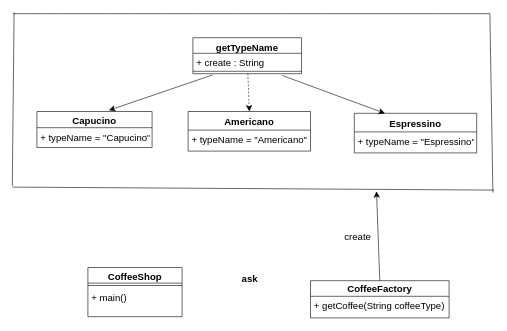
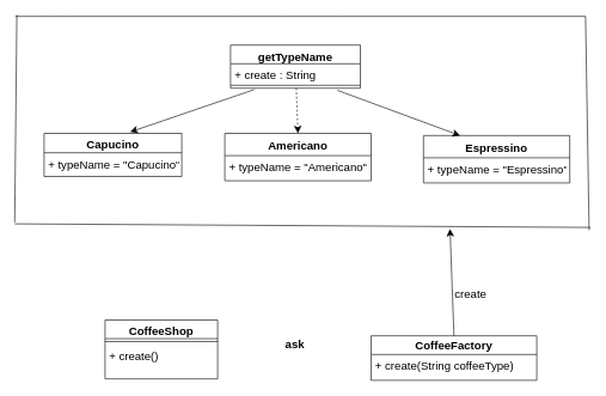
- <mxCell id="21" value="create" style="text;html=1;strokeColor=none;fillColor=none;align=center;verticalAlign=middle;whiteSpace=wrap;rounded=0;fontSize=16;" vertex="1" parent="1"><mxGeometry x="566" y="379" width="60" height="30" as="geometry" /></mxCell>
+ <mxCell id="21" value="create" style="text;html=1;strokeColor=none;fillColor=none;align=center;verticalAlign=middle;whiteSpace=wrap;rounded=0;fontSize=16;" vertex="1" parent="1"><mxGeometry x="626" y="394" width="60" height="30" as="geometry" /></mxCell>
- <mxCell id="25" value="ask" style="text;align=center;fontStyle=1;verticalAlign=middle;spacingLeft=3;spacingRight=3;strokeColor=none;rotatable=0;points=[[0,0.5],[1,0.5]];portConstraint=eastwest;fontSize=16;" vertex="1" parent="1"><mxGeometry x="376" y="449" width="80" height="26" as="geometry" /></mxCell>
+ <mxCell id="25" value="ask" style="text;align=center;fontStyle=1;verticalAlign=middle;spacingLeft=3;spacingRight=3;strokeColor=none;rotatable=0;points=[[0,0.5],[1,0.5]];portConstraint=eastwest;fontSize=16;" vertex="1" parent="1"><mxGeometry x="371" y="464" width="80" height="26" as="geometry" /></mxCell>
- <mxCell id="24" value="+ main()" style="text;strokeColor=none;fillColor=none;align=left;verticalAlign=top;spacingLeft=4;spacingRight=4;overflow=hidden;rotatable=0;points=[[0,0.5],[1,0.5]];portConstraint=eastwest;fontSize=16;" vertex="1" parent="22"><mxGeometry y="34" width="157" height="48" as="geometry" /></mxCell>
+ <mxCell id="24" value="+ create()" style="text;strokeColor=none;fillColor=none;align=left;verticalAlign=top;spacingLeft=4;spacingRight=4;overflow=hidden;rotatable=0;points=[[0,0.5],[1,0.5]];portConstraint=eastwest;fontSize=16;" vertex="1" parent="22"><mxGeometry y="34" width="157" height="48" as="geometry" /></mxCell>
- <mxCell id="19" value="+ getCoffee(String coffeeType)" style="text;strokeColor=none;fillColor=none;align=left;verticalAlign=top;spacingLeft=4;spacingRight=4;overflow=hidden;rotatable=0;points=[[0,0.5],[1,0.5]];portConstraint=eastwest;fontSize=16;" vertex="1" parent="18"><mxGeometry y="26" width="231" height="36" as="geometry" /></mxCell>
+ <mxCell id="19" value="+ create(String coffeeType)" style="text;strokeColor=none;fillColor=none;align=left;verticalAlign=top;spacingLeft=4;spacingRight=4;overflow=hidden;rotatable=0;points=[[0,0.5],[1,0.5]];portConstraint=eastwest;fontSize=16;" vertex="1" parent="18"><mxGeometry y="26" width="231" height="36" as="geometry" /></mxCell>
